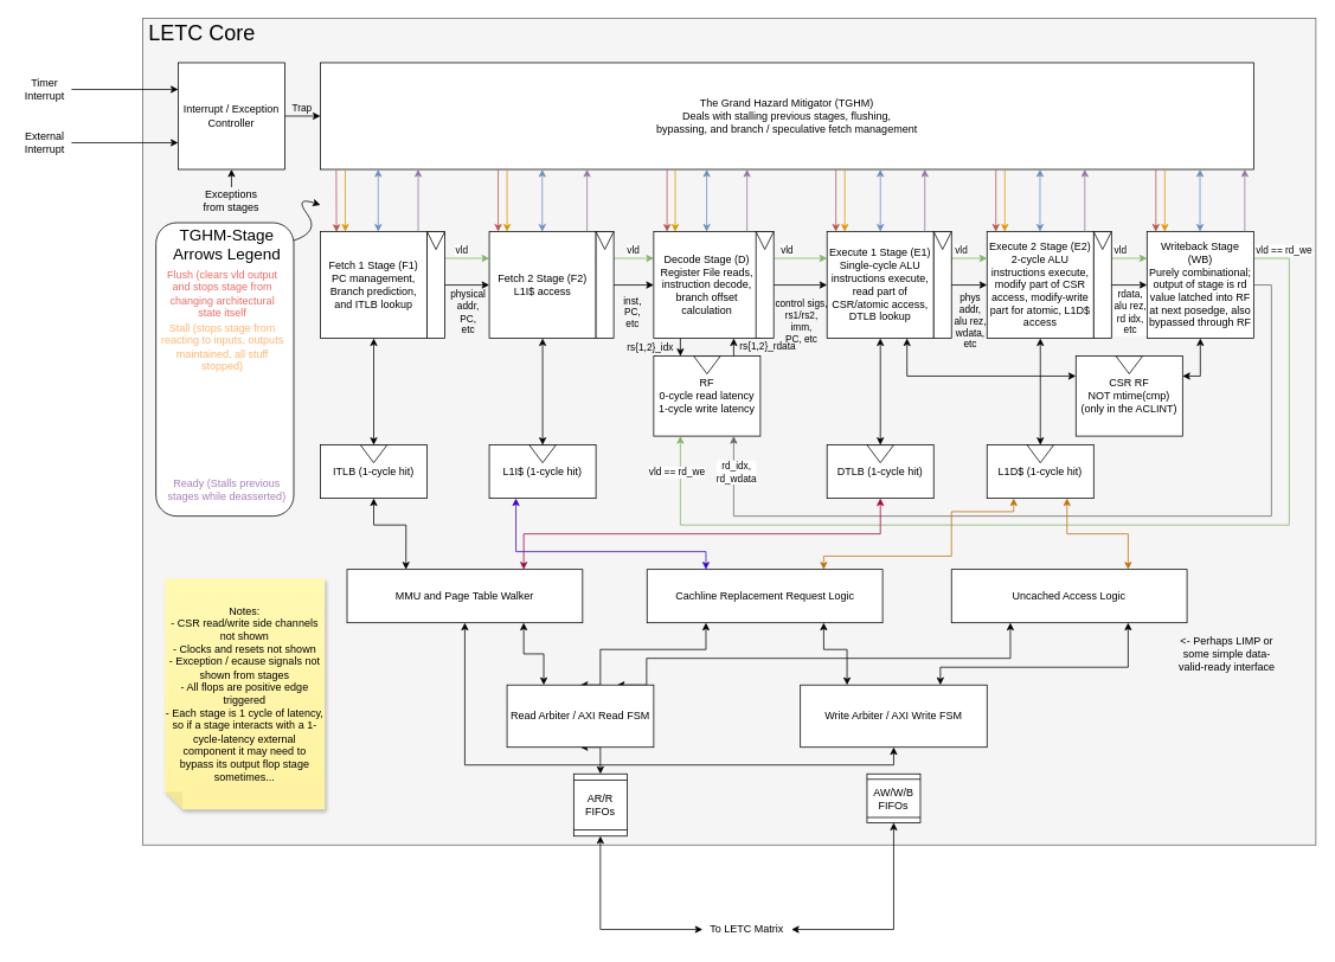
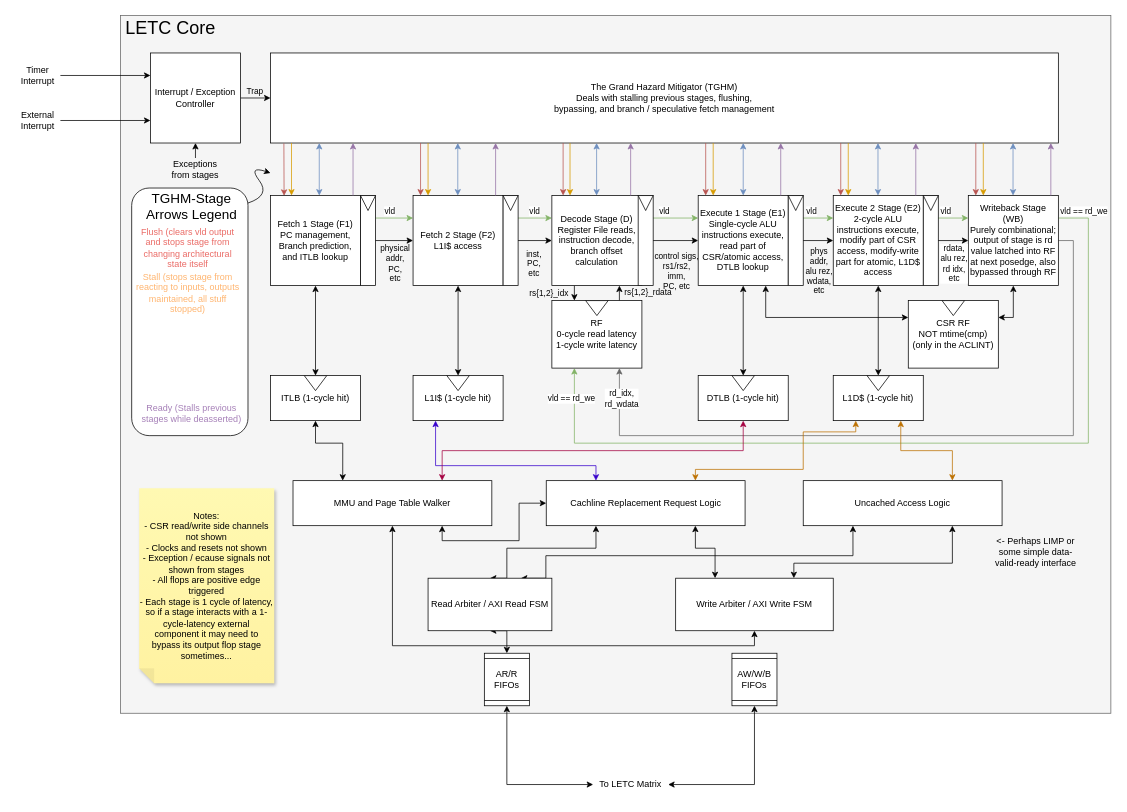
- <mxCell id="118" style="edgeStyle=orthogonalEdgeStyle;rounded=0;orthogonalLoop=1;jettySize=auto;html=1;exitX=0.75;exitY=1;exitDx=0;exitDy=0;entryX=0.25;entryY=0;entryDx=0;entryDy=0;startArrow=classic;startFill=1;" parent="1" source="119" target="127" edge="1"><mxGeometry relative="1" as="geometry" /></mxCell>
+ <mxCell id="118" style="edgeStyle=orthogonalEdgeStyle;rounded=0;orthogonalLoop=1;jettySize=auto;html=1;exitX=0.75;exitY=1;exitDx=0;exitDy=0;startArrow=classic;startFill=1;" parent="1" source="119" target="121" edge="1"><mxGeometry relative="1" as="geometry" /></mxCell>
- <mxCell id="134" value="AW/W/B&lt;br&gt;FIFOs" style="shape=process;whiteSpace=wrap;html=1;backgroundOutline=1;direction=south;" parent="1" vertex="1"><mxGeometry x="975" y="870" width="60" height="55" as="geometry" /></mxCell>
+ <mxCell id="134" value="AW/W/B&lt;br&gt;FIFOs" style="shape=process;whiteSpace=wrap;html=1;backgroundOutline=1;direction=south;" parent="1" vertex="1"><mxGeometry x="975" y="870" width="60" height="70" as="geometry" /></mxCell>
